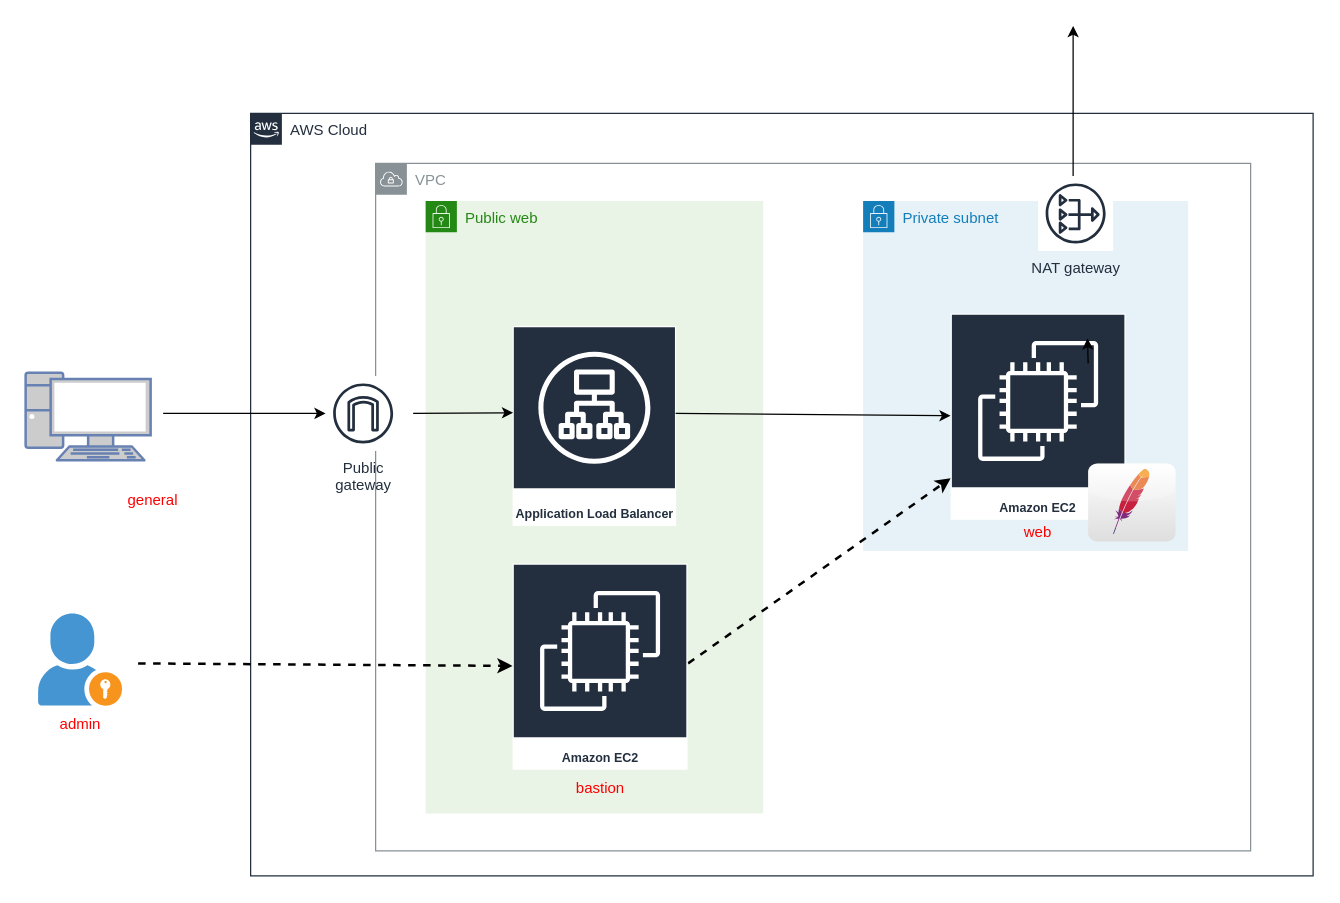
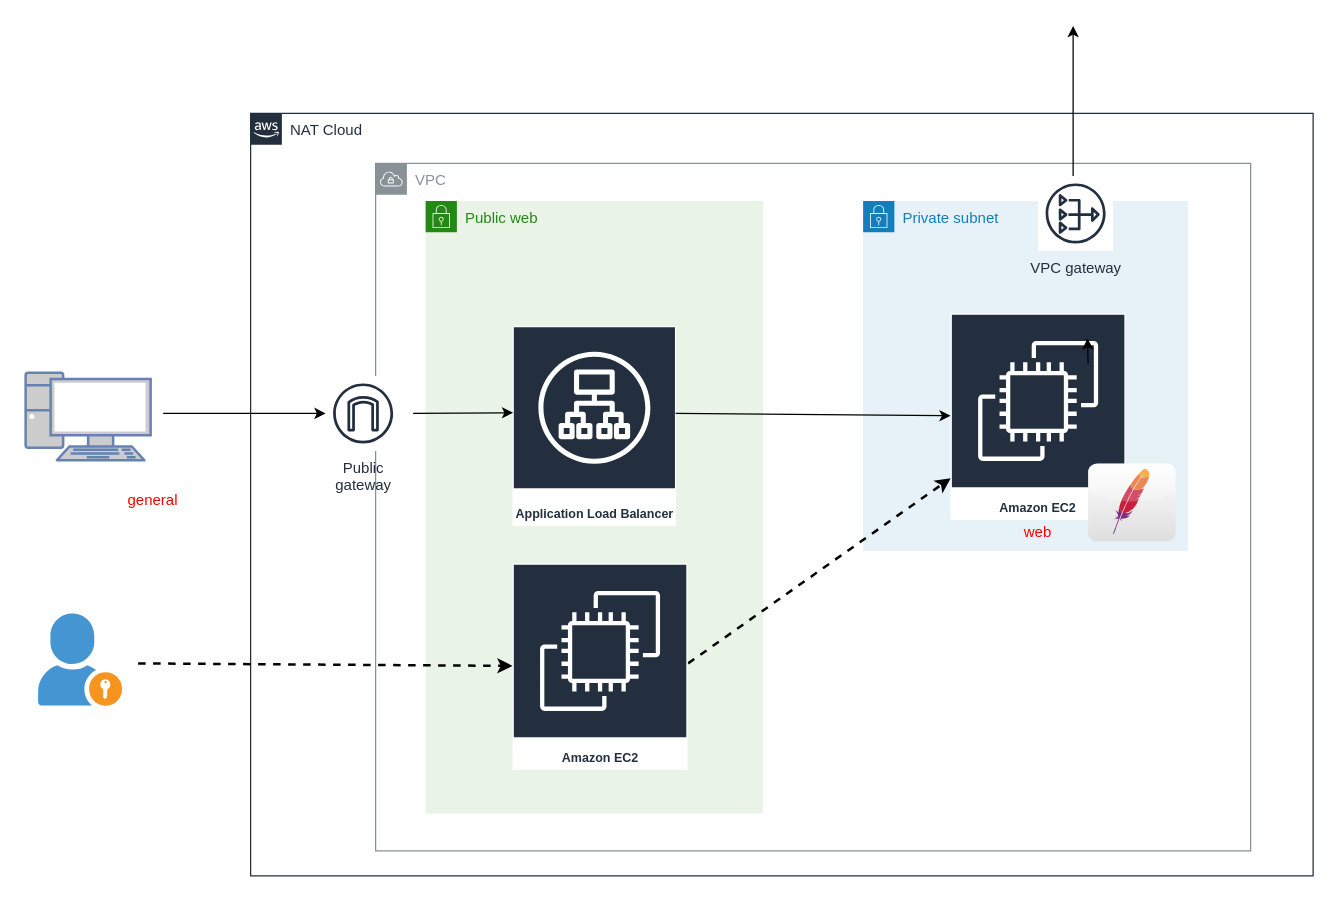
- <mxCell id="9" value="AWS Cloud" style="points=[[0,0],[0.25,0],[0.5,0],[0.75,0],[1,0],[1,0.25],[1,0.5],[1,0.75],[1,1],[0.75,1],[0.5,1],[0.25,1],[0,1],[0,0.75],[0,0.5],[0,0.25]];outlineConnect=0;gradientColor=none;html=1;whiteSpace=wrap;fontSize=12;fontStyle=0;container=1;pointerEvents=0;collapsible=0;recursiveResize=0;shape=mxgraph.aws4.group;grIcon=mxgraph.aws4.group_aws_cloud_alt;strokeColor=#232F3E;fillColor=none;verticalAlign=top;align=left;spacingLeft=30;fontColor=#232F3E;dashed=0;" vertex="1" parent="1"><mxGeometry x="200" y="90" width="850" height="610" as="geometry" /></mxCell>
+ <mxCell id="9" value="NAT Cloud" style="points=[[0,0],[0.25,0],[0.5,0],[0.75,0],[1,0],[1,0.25],[1,0.5],[1,0.75],[1,1],[0.75,1],[0.5,1],[0.25,1],[0,1],[0,0.75],[0,0.5],[0,0.25]];outlineConnect=0;gradientColor=none;html=1;whiteSpace=wrap;fontSize=12;fontStyle=0;container=1;pointerEvents=0;collapsible=0;recursiveResize=0;shape=mxgraph.aws4.group;grIcon=mxgraph.aws4.group_aws_cloud_alt;strokeColor=#232F3E;fillColor=none;verticalAlign=top;align=left;spacingLeft=30;fontColor=#232F3E;dashed=0;" vertex="1" parent="1"><mxGeometry x="200" y="90" width="850" height="610" as="geometry" /></mxCell>
- <mxCell id="16" value="NAT gateway" style="sketch=0;outlineConnect=0;fontColor=#232F3E;gradientColor=none;strokeColor=#232F3E;fillColor=#ffffff;dashed=0;verticalLabelPosition=bottom;verticalAlign=top;align=center;html=1;fontSize=12;fontStyle=0;aspect=fixed;shape=mxgraph.aws4.resourceIcon;resIcon=mxgraph.aws4.nat_gateway;" vertex="1" parent="1"><mxGeometry x="830" y="140" width="60" height="60" as="geometry" /></mxCell>
+ <mxCell id="16" value="VPC gateway" style="sketch=0;outlineConnect=0;fontColor=#232F3E;gradientColor=none;strokeColor=#232F3E;fillColor=#ffffff;dashed=0;verticalLabelPosition=bottom;verticalAlign=top;align=center;html=1;fontSize=12;fontStyle=0;aspect=fixed;shape=mxgraph.aws4.resourceIcon;resIcon=mxgraph.aws4.nat_gateway;" vertex="1" parent="1"><mxGeometry x="830" y="140" width="60" height="60" as="geometry" /></mxCell>
- <mxCell id="23" value="&lt;font color=&quot;#ff0000&quot;&gt;admin&lt;/font&gt;" style="text;html=1;strokeColor=none;fillColor=none;align=center;verticalAlign=middle;whiteSpace=wrap;rounded=0;" vertex="1" parent="1"><mxGeometry x="33.57" y="563.8" width="60" height="30" as="geometry" /></mxCell>
- <mxCell id="22" value="&lt;font color=&quot;#ff0000&quot;&gt;bastion&lt;/font&gt;" style="text;html=1;strokeColor=none;fillColor=none;align=center;verticalAlign=middle;whiteSpace=wrap;rounded=0;" vertex="1" parent="1"><mxGeometry x="449.55" y="615" width="60" height="30" as="geometry" /></mxCell>
